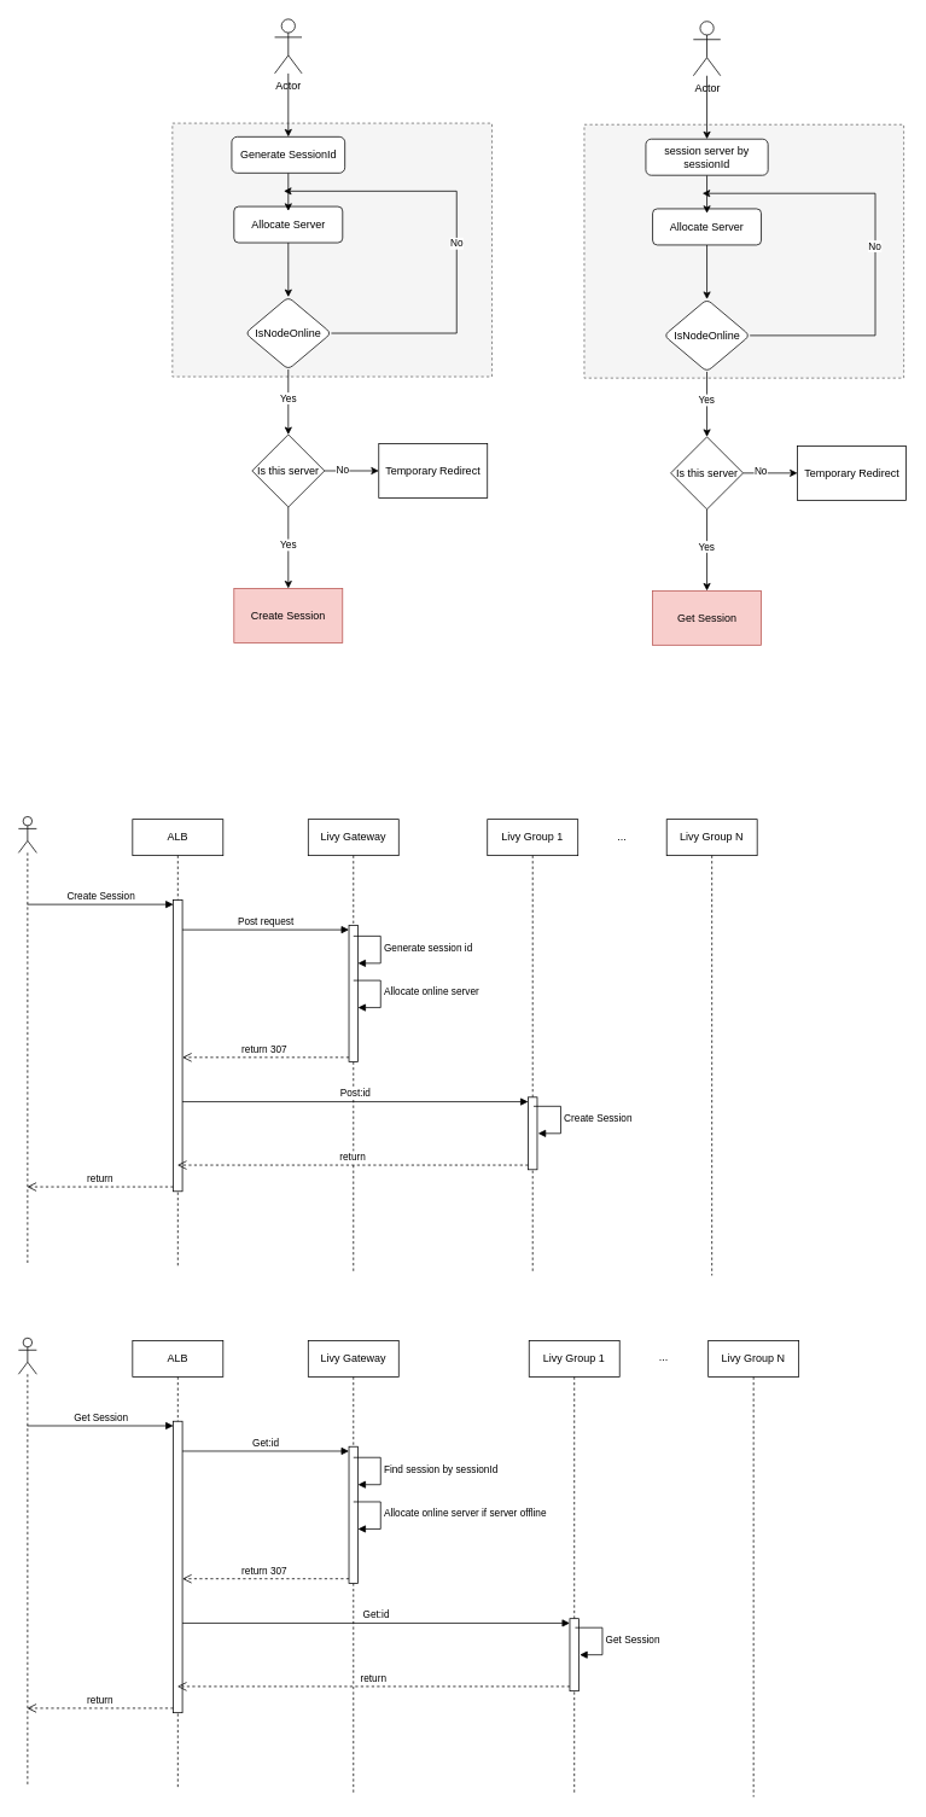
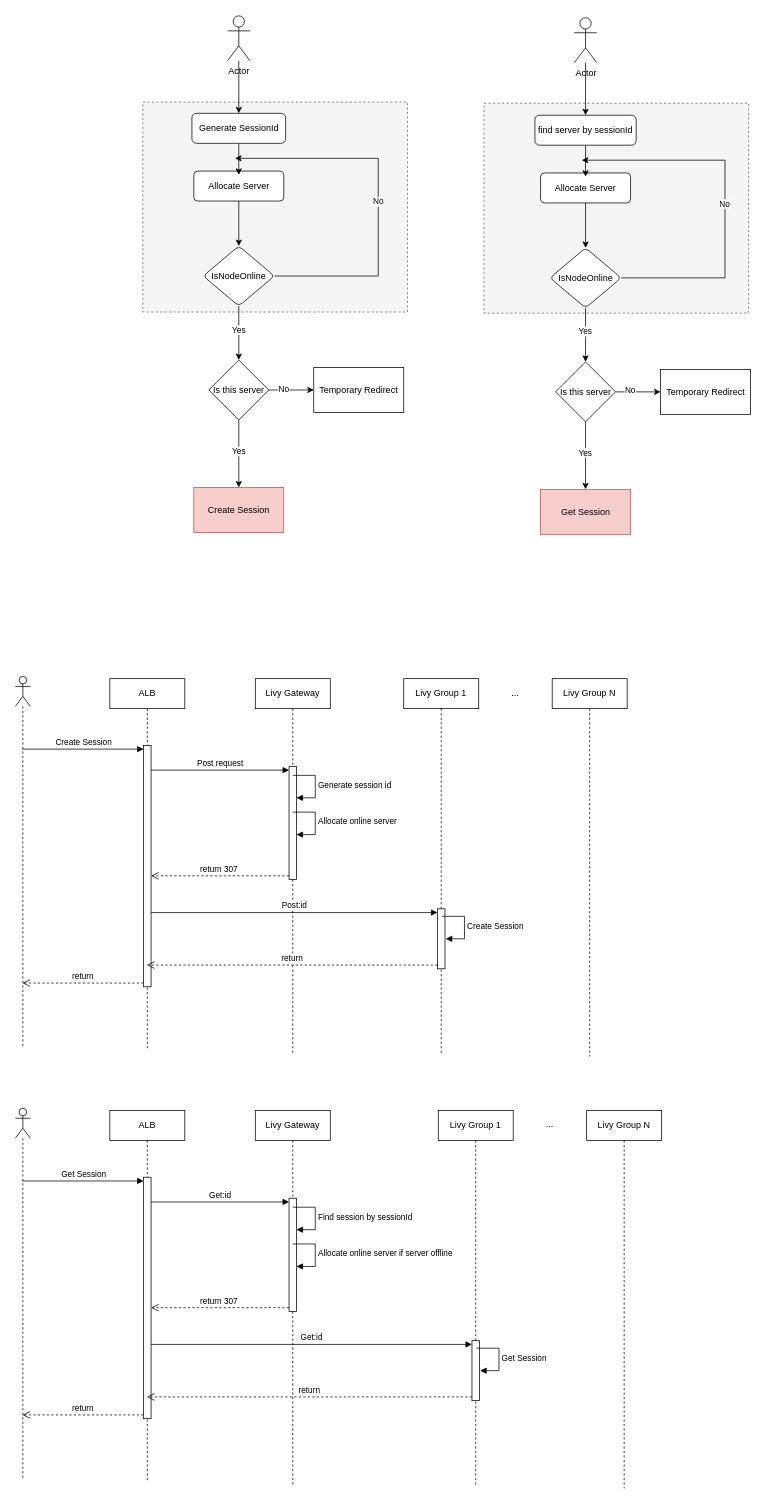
- <mxCell id="38" value="session server by sessionId" style="rounded=1;whiteSpace=wrap;html=1;" vertex="1" parent="1"><mxGeometry x="713" y="152.5" width="135" height="40" as="geometry" /></mxCell>
+ <mxCell id="38" value="find server by sessionId" style="rounded=1;whiteSpace=wrap;html=1;" vertex="1" parent="1"><mxGeometry x="713" y="152.5" width="135" height="40" as="geometry" /></mxCell>
